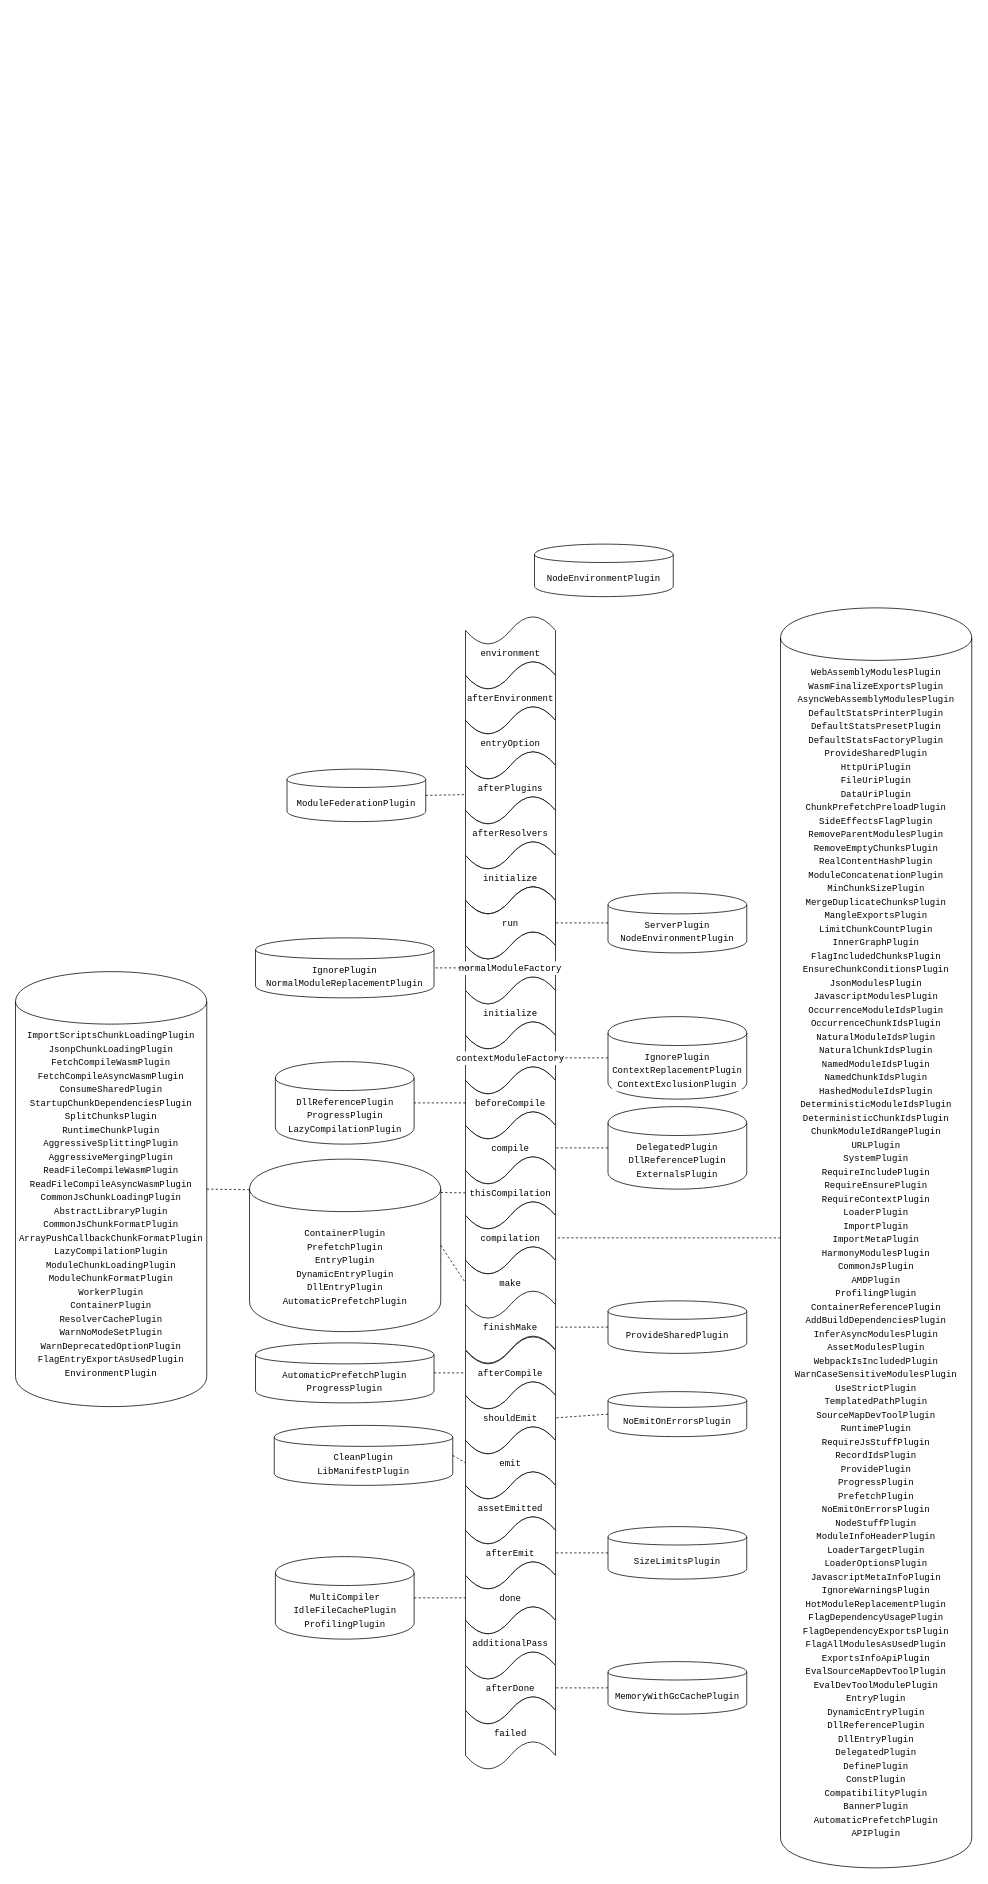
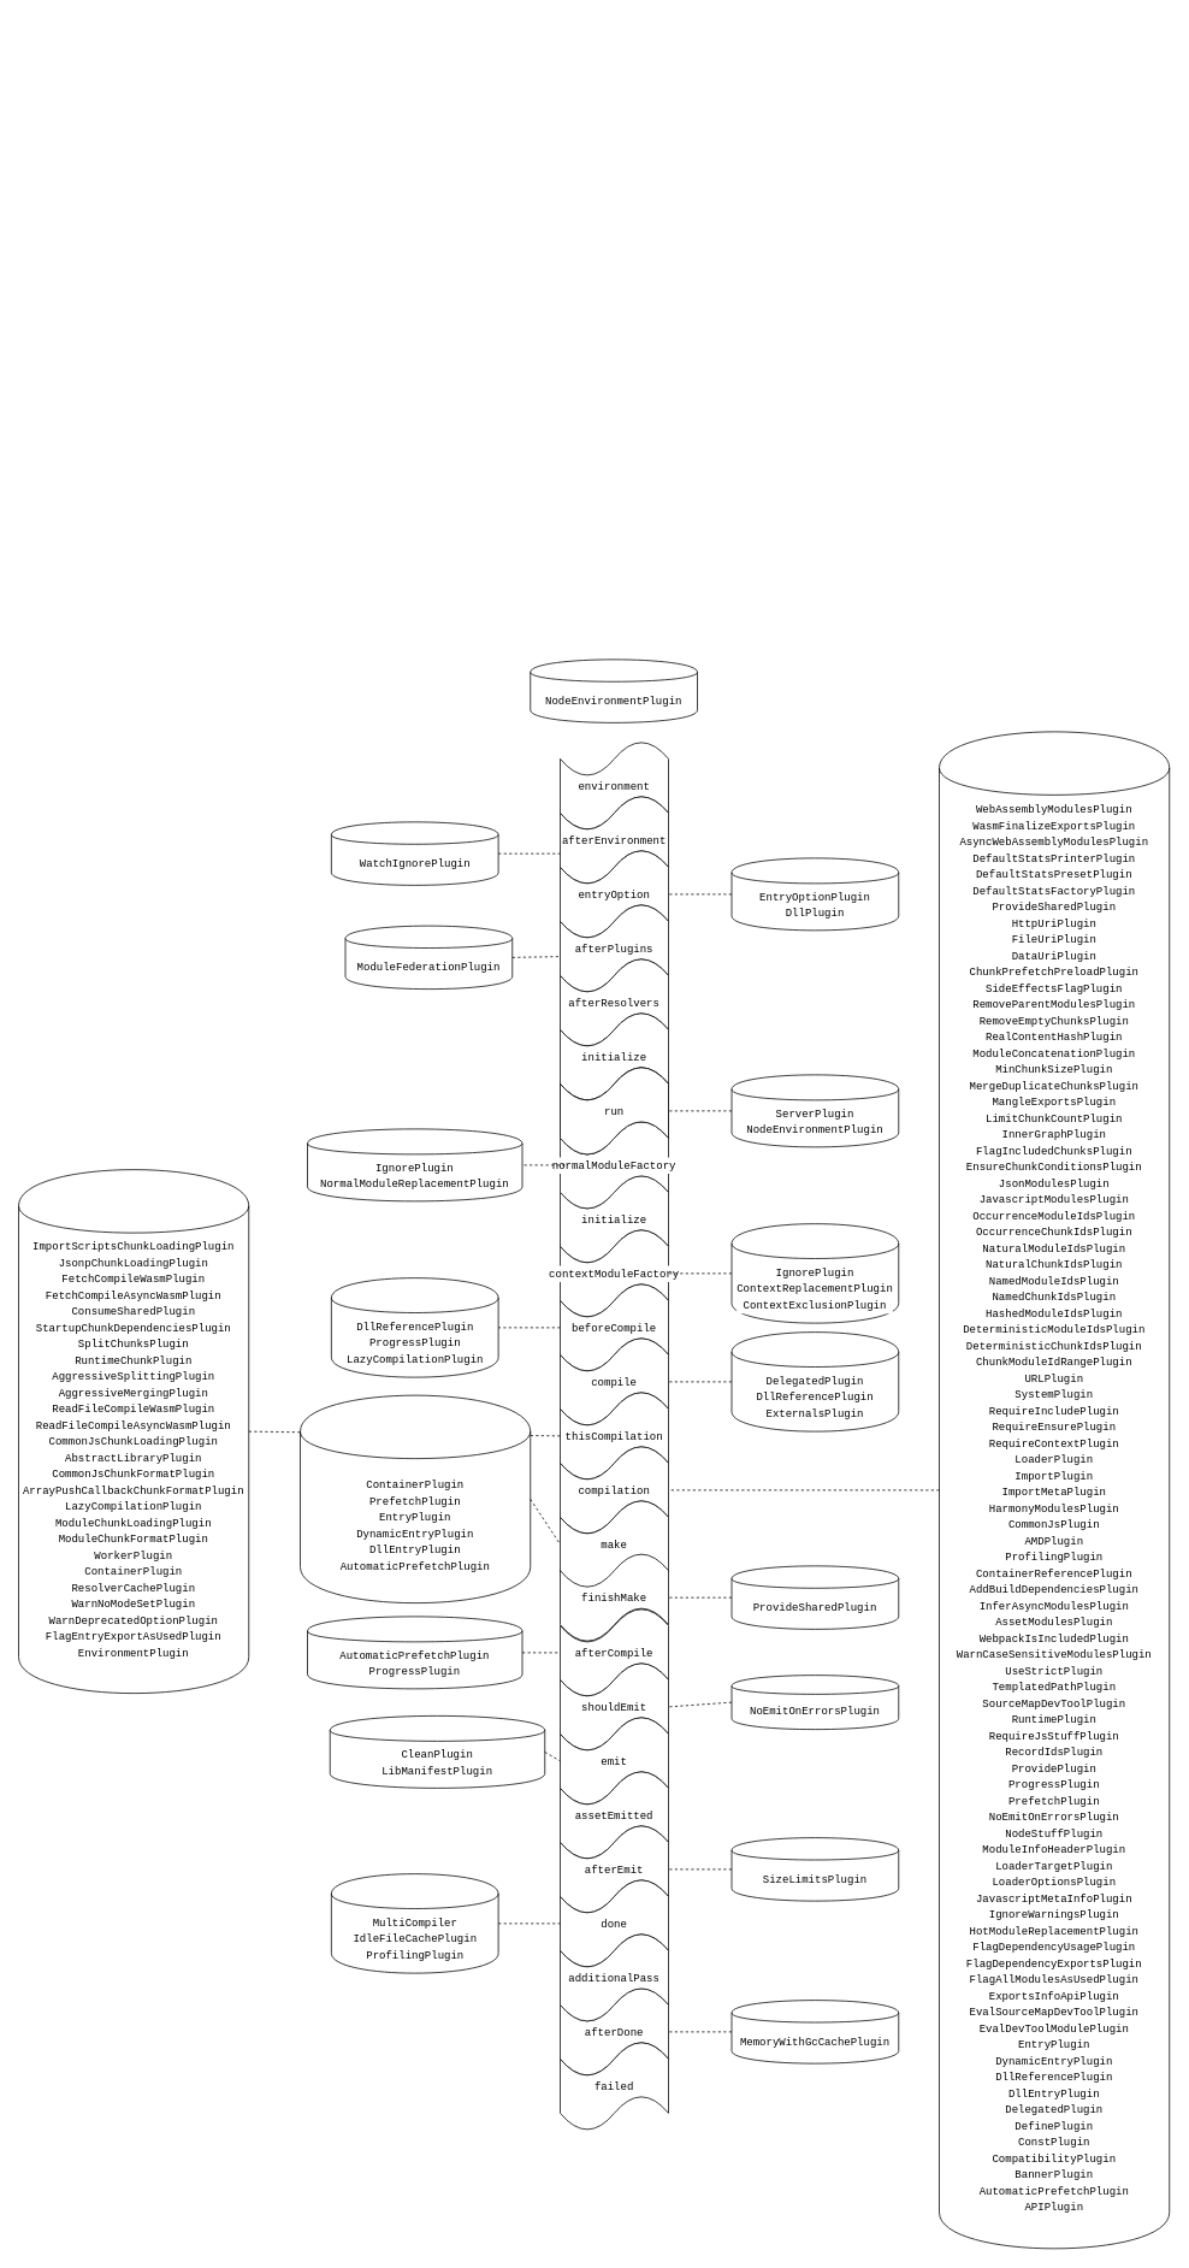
- <mxCell id="49" value="&lt;div style=&quot;font-family: &amp;#34;menlo&amp;#34; , &amp;#34;monaco&amp;#34; , &amp;#34;courier new&amp;#34; , monospace ; line-height: 18px ; white-space: pre&quot;&gt;NodeEnvironmentPlugin&lt;br&gt;&lt;/div&gt;" style="shape=cylinder;whiteSpace=wrap;html=1;boundedLbl=1;backgroundOutline=1;fillColor=#ffffff;fontColor=#000000;labelBackgroundColor=#ffffff;" parent="1" vertex="1"><mxGeometry x="712" y="725" width="185" height="70" as="geometry" /></mxCell>
+ <mxCell id="49" value="&lt;div style=&quot;font-family: &amp;#34;menlo&amp;#34; , &amp;#34;monaco&amp;#34; , &amp;#34;courier new&amp;#34; , monospace ; line-height: 18px ; white-space: pre&quot;&gt;NodeEnvironmentPlugin&lt;br&gt;&lt;/div&gt;" style="shape=cylinder;whiteSpace=wrap;html=1;boundedLbl=1;backgroundOutline=1;fillColor=#ffffff;fontColor=#000000;labelBackgroundColor=#ffffff;" parent="1" vertex="1"><mxGeometry x="587" y="730" width="185" height="70" as="geometry" /></mxCell>
+ <mxCell id="22" value="&lt;div style=&quot;font-family: menlo, monaco, &amp;quot;courier new&amp;quot;, monospace; line-height: 18px; white-space: pre;&quot;&gt;&lt;span style=&quot;&quot;&gt;WatchIgnorePlugin&lt;/span&gt;&lt;/div&gt;" style="shape=cylinder;whiteSpace=wrap;html=1;boundedLbl=1;backgroundOutline=1;fillColor=#ffffff;fontColor=#000000;labelBackgroundColor=#ffffff;" parent="1" vertex="1"><mxGeometry x="366.5" y="910" width="185" height="70" as="geometry" /></mxCell>
+ <mxCell id="23" value="" style="endArrow=none;dashed=1;html=1;labelBackgroundColor=#ffffff;strokeColor=#000000;fillColor=#ffffff;fontColor=#000000;exitX=1;exitY=0.5;exitDx=0;exitDy=0;entryX=0;entryY=0.65;entryDx=0;entryDy=0;entryPerimeter=0;" parent="1" source="22" target="3" edge="1"><mxGeometry width="50" height="50" relative="1" as="geometry"><mxPoint x="640" y="600" as="sourcePoint" /><mxPoint x="705.711" y="590" as="targetPoint" /></mxGeometry></mxCell>
+ <mxCell id="25" value="" style="endArrow=none;dashed=1;html=1;labelBackgroundColor=#ffffff;strokeColor=#000000;fillColor=#ffffff;fontColor=#000000;exitX=0;exitY=0.5;exitDx=0;exitDy=0;entryX=1;entryY=0.5;entryDx=0;entryDy=0;entryPerimeter=0;" parent="1" source="24" target="4" edge="1"><mxGeometry width="50" height="50" relative="1" as="geometry"><mxPoint x="580" y="490" as="sourcePoint" /><mxPoint x="700" y="510" as="targetPoint" /></mxGeometry></mxCell>
+ <mxCell id="24" value="&lt;div style=&quot;font-family: &amp;quot;menlo&amp;quot; , &amp;quot;monaco&amp;quot; , &amp;quot;courier new&amp;quot; , monospace ; line-height: 18px ; white-space: pre&quot;&gt;&lt;div style=&quot;font-family: menlo, monaco, &amp;quot;courier new&amp;quot;, monospace; line-height: 18px;&quot;&gt;&lt;div style=&quot;line-height: 18px&quot;&gt;&lt;span style=&quot;&quot;&gt;EntryOptionPlugin&lt;/span&gt;&lt;/div&gt;&lt;div style=&quot;line-height: 18px&quot;&gt;&lt;div style=&quot;font-family: &amp;quot;menlo&amp;quot; , &amp;quot;monaco&amp;quot; , &amp;quot;courier new&amp;quot; , monospace ; line-height: 18px&quot;&gt;&lt;span style=&quot;&quot;&gt;DllPlugin&lt;/span&gt;&lt;/div&gt;&lt;/div&gt;&lt;/div&gt;&lt;/div&gt;" style="shape=cylinder;whiteSpace=wrap;html=1;boundedLbl=1;backgroundOutline=1;fillColor=#ffffff;fontColor=#000000;labelBackgroundColor=#ffffff;" parent="1" vertex="1"><mxGeometry x="810" y="950" width="185" height="80" as="geometry" /></mxCell>
